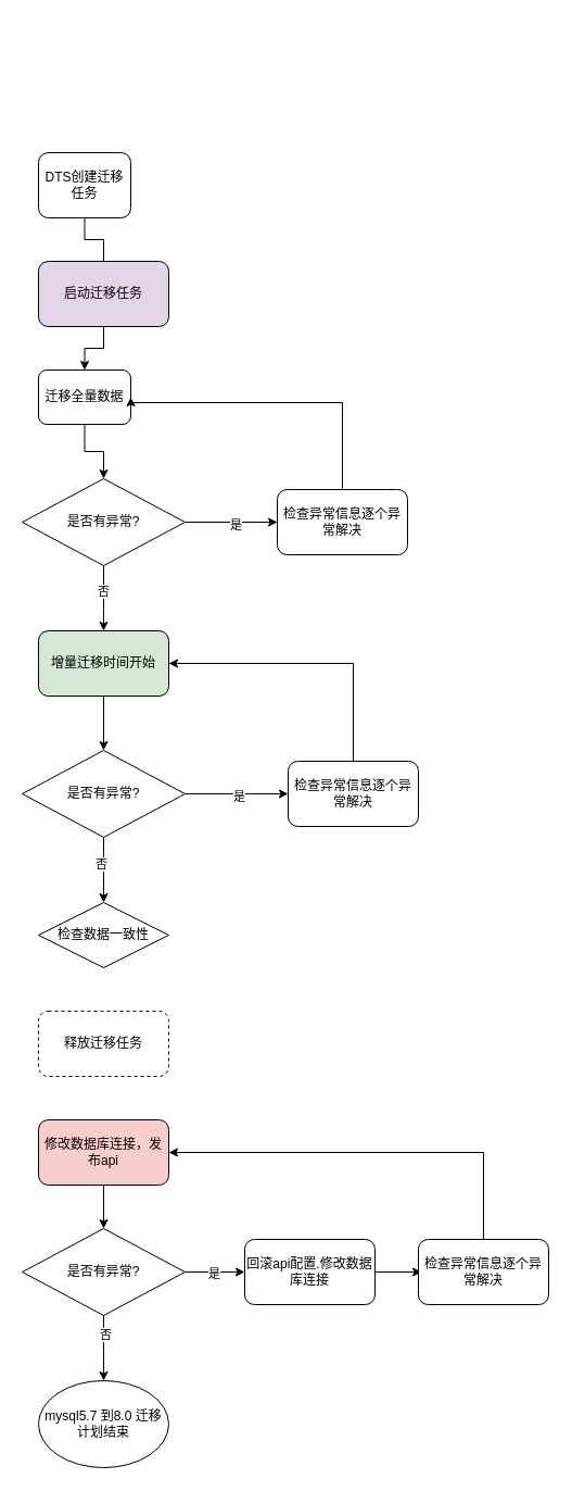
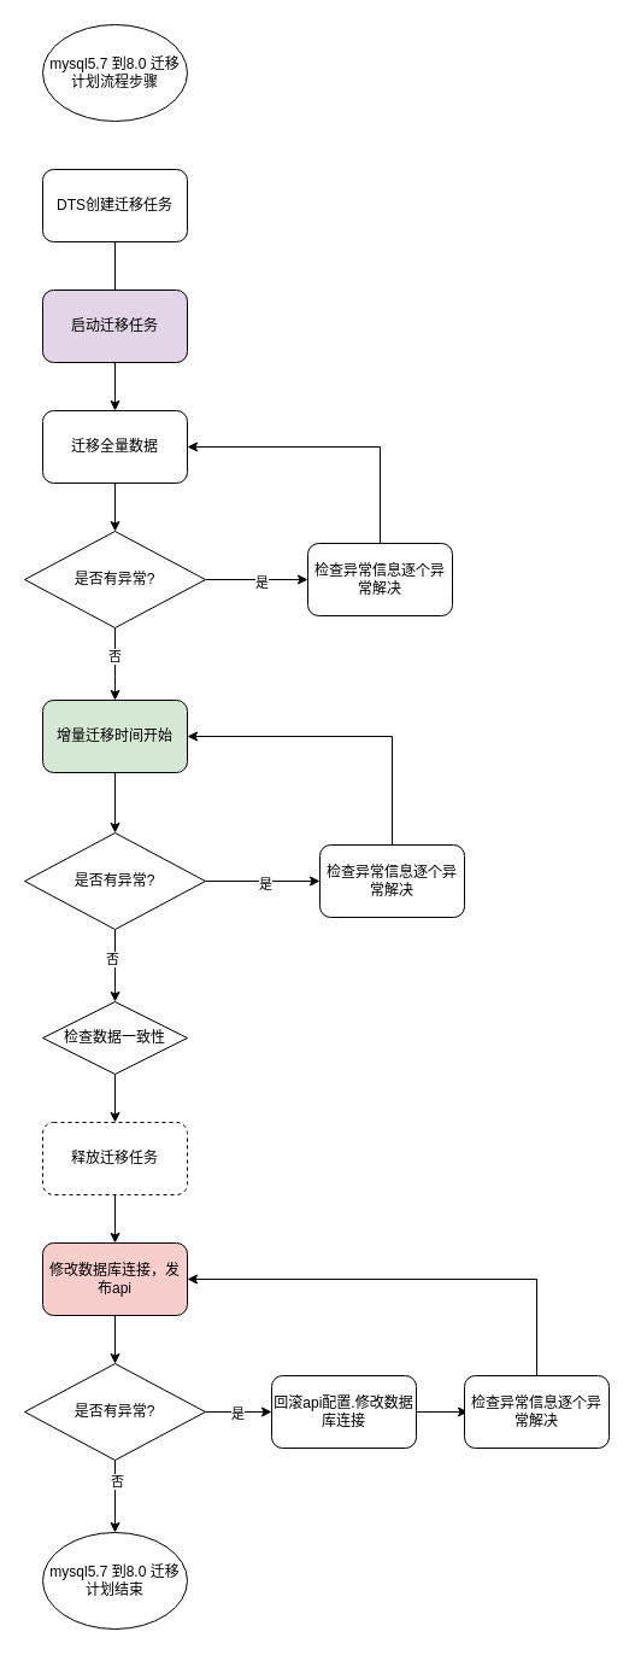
+ <mxCell id="2" value="mysql5.7 到8.0 迁移计划流程步骤" style="ellipse;whiteSpace=wrap;html=1;" vertex="1" parent="1"><mxGeometry x="35" y="20" width="120" height="80" as="geometry" /></mxCell>
- <mxCell id="4" value="DTS创建迁移任务" style="rounded=1;whiteSpace=wrap;html=1;" vertex="1" parent="1"><mxGeometry x="35" y="140" width="85" height="60" as="geometry" /></mxCell>
+ <mxCell id="4" value="DTS创建迁移任务" style="rounded=1;whiteSpace=wrap;html=1;" vertex="1" parent="1"><mxGeometry x="35" y="140" width="120" height="60" as="geometry" /></mxCell>
- <mxCell id="8" value="迁移全量数据" style="rounded=1;whiteSpace=wrap;html=1;" vertex="1" parent="1"><mxGeometry x="35" y="340" width="85" height="50" as="geometry" /></mxCell>
+ <mxCell id="8" value="迁移全量数据" style="rounded=1;whiteSpace=wrap;html=1;" vertex="1" parent="1"><mxGeometry x="35" y="340" width="120" height="60" as="geometry" /></mxCell>
+ <mxCell id="11" style="edgeStyle=orthogonalEdgeStyle;rounded=0;orthogonalLoop=1;jettySize=auto;html=1;entryX=0.5;entryY=0;entryDx=0;entryDy=0;" edge="1" parent="1" source="12" target="14"><mxGeometry relative="1" as="geometry" /></mxCell>
+ <mxCell id="13" style="edgeStyle=orthogonalEdgeStyle;rounded=0;orthogonalLoop=1;jettySize=auto;html=1;" edge="1" parent="1" source="14" target="16"><mxGeometry relative="1" as="geometry" /></mxCell>
